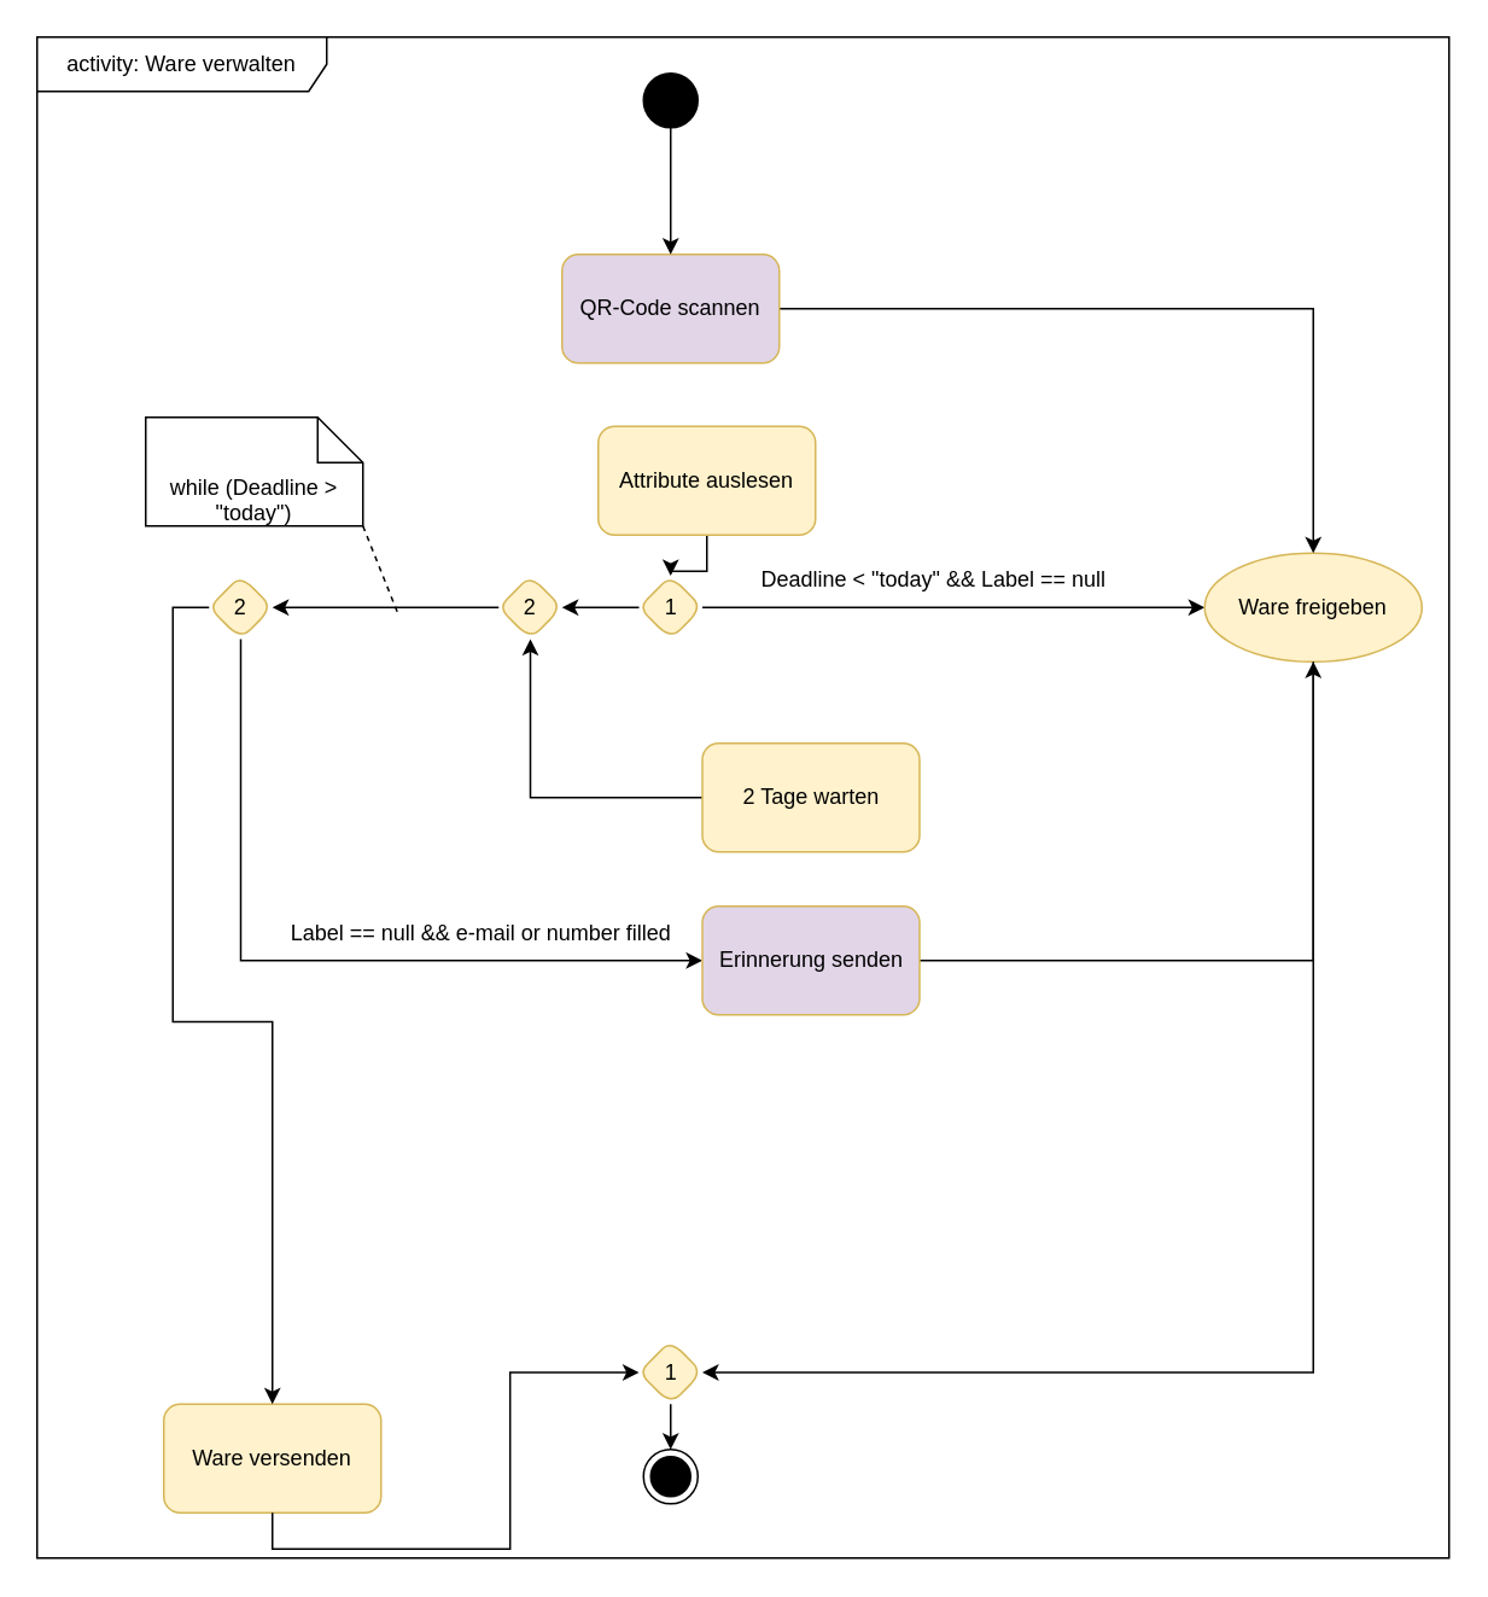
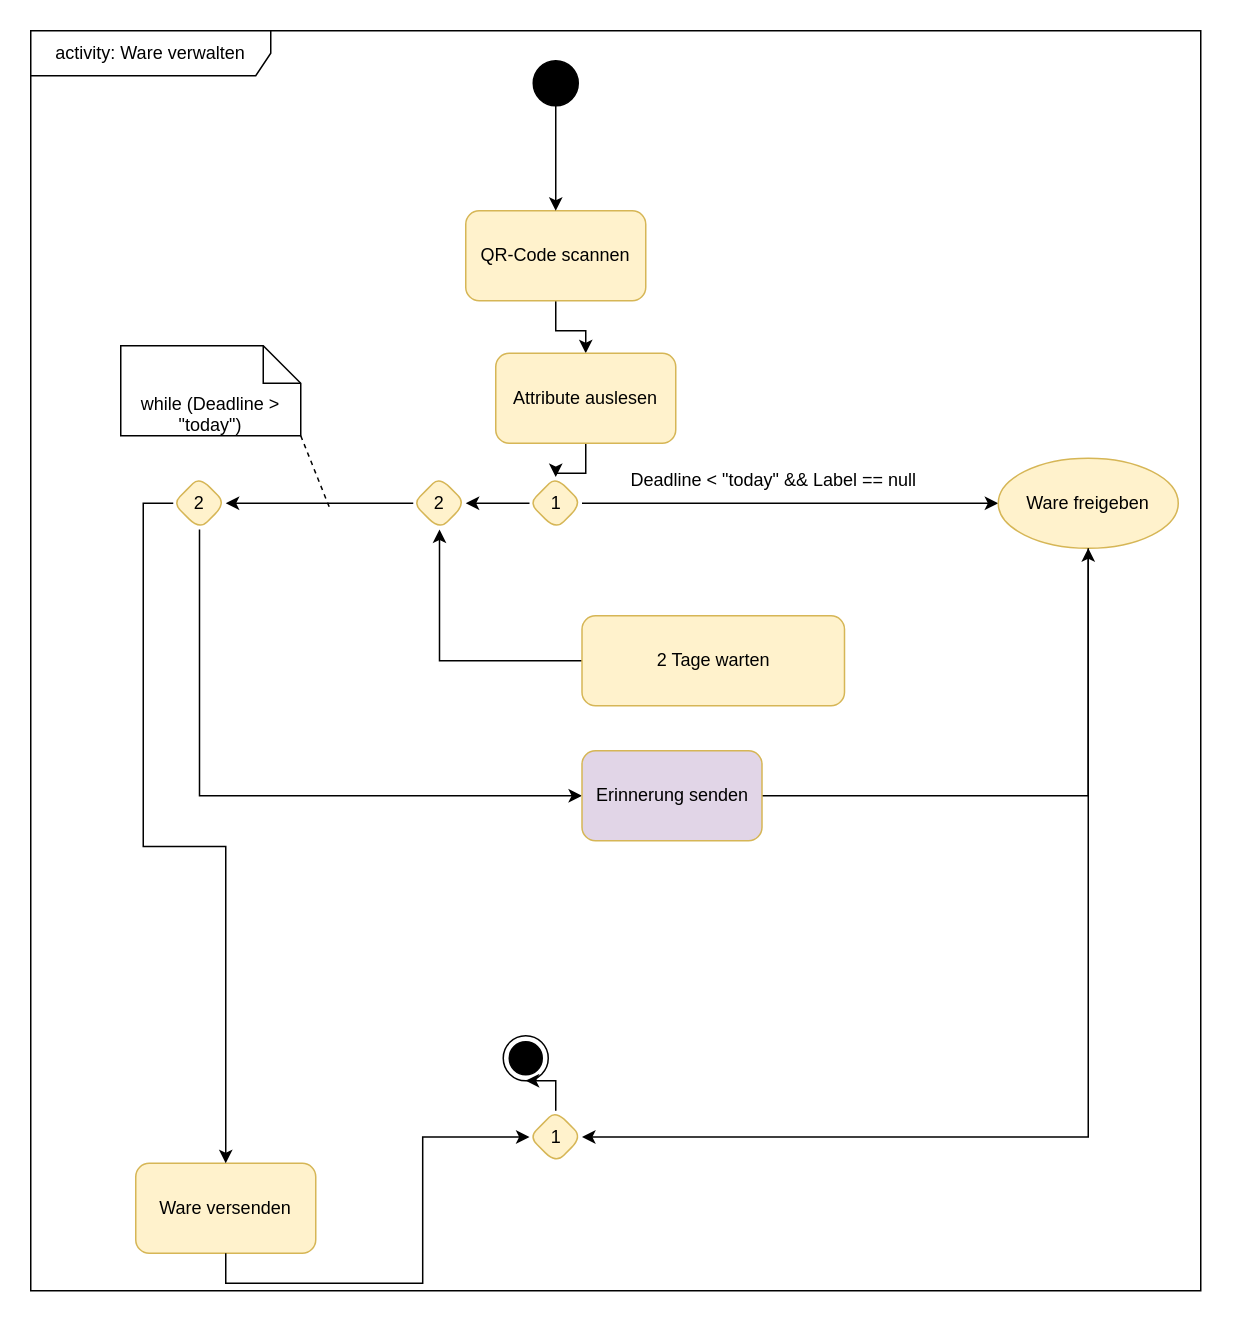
- <mxCell id="8" value="QR-Code scannen" style="rounded=1;whiteSpace=wrap;html=1;fillColor=#e1d5e7;strokeColor=#d6b656;" parent="2" vertex="1"><mxGeometry x="290" y="120" width="120" height="60" as="geometry" /></mxCell>
+ <mxCell id="8" value="QR-Code scannen" style="rounded=1;whiteSpace=wrap;html=1;fillColor=#fff2cc;strokeColor=#d6b656;" parent="2" vertex="1"><mxGeometry x="290" y="120" width="120" height="60" as="geometry" /></mxCell>
- <mxCell id="7" value="" style="edgeStyle=orthogonalEdgeStyle;rounded=0;orthogonalLoop=1;jettySize=auto;html=1;" edge="1" parent="2" source="8" target="6"><mxGeometry relative="1" as="geometry" /></mxCell>
+ <mxCell id="7" value="" style="edgeStyle=orthogonalEdgeStyle;rounded=0;orthogonalLoop=1;jettySize=auto;html=1;" edge="1" parent="2" source="8" target="10"><mxGeometry relative="1" as="geometry" /></mxCell>
- <mxCell id="27" value="2 Tage warten" style="whiteSpace=wrap;html=1;fillColor=#fff2cc;strokeColor=#d6b656;rounded=1;" vertex="1" parent="2"><mxGeometry x="367.5" y="390" width="120" height="60" as="geometry" /></mxCell>
+ <mxCell id="27" value="2 Tage warten" style="whiteSpace=wrap;html=1;fillColor=#fff2cc;strokeColor=#d6b656;rounded=1;" vertex="1" parent="2"><mxGeometry x="367.5" y="390" width="175" height="60" as="geometry" /></mxCell>
- <mxCell id="25" value=" Label == null &amp;amp;&amp;amp; e-mail or number filled" style="text;html=1;align=center;verticalAlign=middle;resizable=0;points=[];autosize=1;strokeColor=none;fillColor=none;" vertex="1" parent="2"><mxGeometry x="125" y="480" width="240" height="30" as="geometry" /></mxCell>
- <mxCell id="14" value="a" style="ellipse;html=1;shape=endState;fillColor=strokeColor;" parent="2" vertex="1"><mxGeometry x="335" y="780" width="30" height="30" as="geometry" /></mxCell>
+ <mxCell id="14" value="a" style="ellipse;html=1;shape=endState;fillColor=strokeColor;" parent="2" vertex="1"><mxGeometry x="315" y="670" width="30" height="30" as="geometry" /></mxCell>
